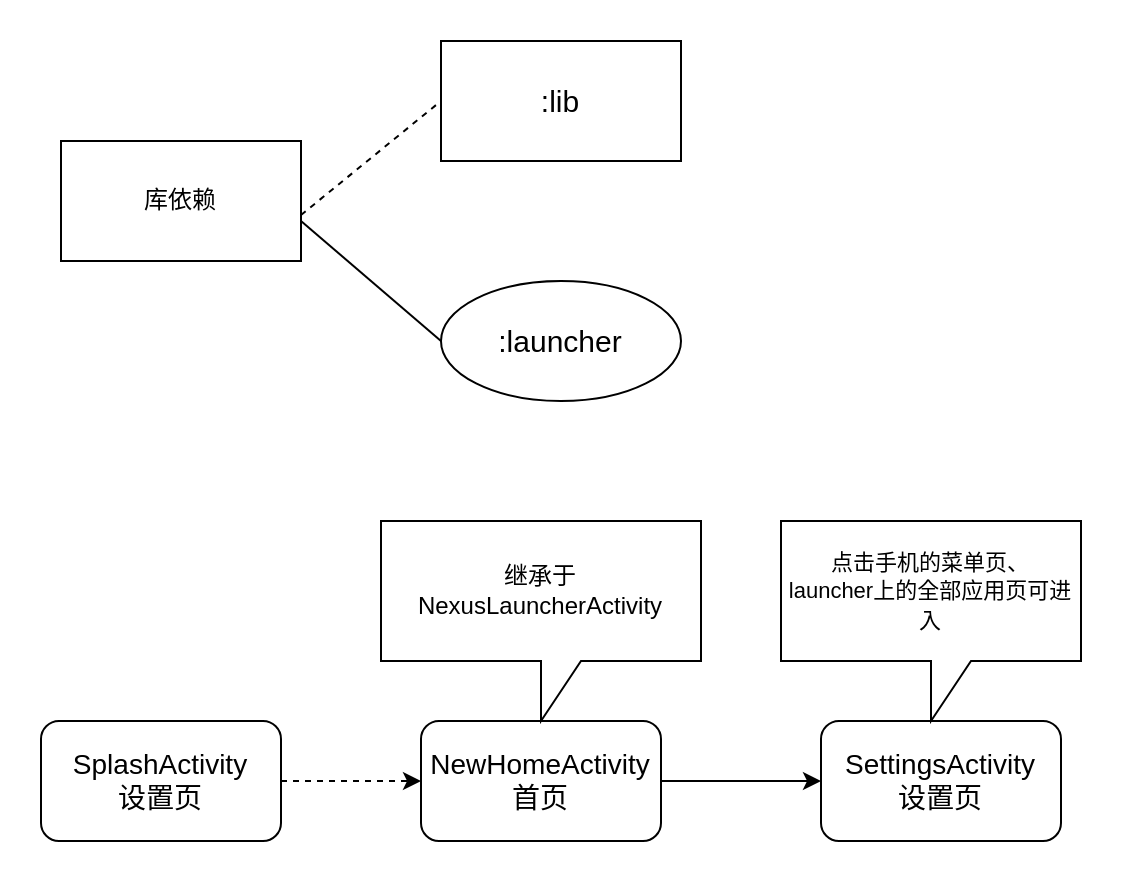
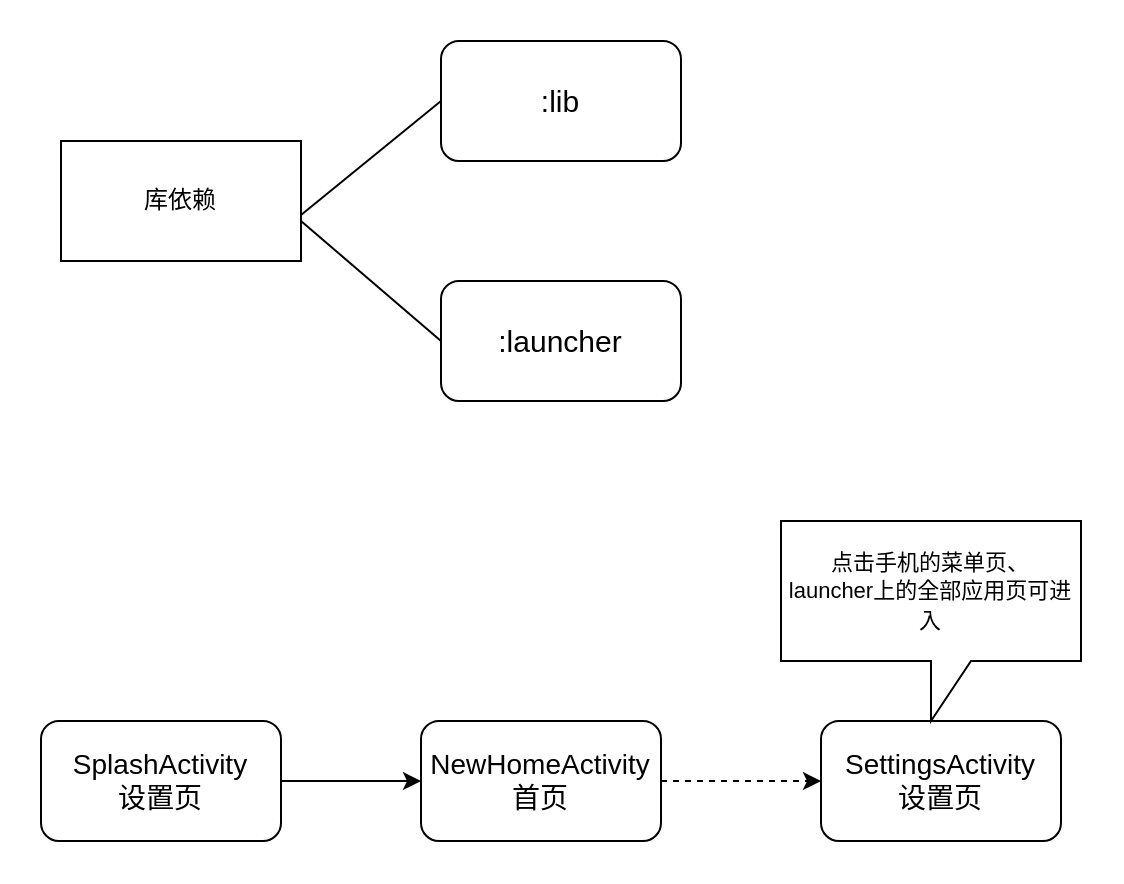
- <mxCell id="3" value="&lt;font style=&quot;font-size: 15px&quot;&gt;:lib&lt;/font&gt;" style="whiteSpace=wrap;html=1;rounded=0;" vertex="1" parent="1"><mxGeometry x="220" y="20" width="120" height="60" as="geometry" /></mxCell>
+ <mxCell id="3" value="&lt;font style=&quot;font-size: 15px&quot;&gt;:lib&lt;/font&gt;" style="rounded=1;whiteSpace=wrap;html=1;" vertex="1" parent="1"><mxGeometry x="220" y="20" width="120" height="60" as="geometry" /></mxCell>
- <mxCell id="5" value="" style="endArrow=none;html=1;entryX=0;entryY=0.5;entryDx=0;entryDy=0;exitX=1;exitY=0.617;exitDx=0;exitDy=0;exitPerimeter=0;dashed=1;" edge="1" parent="1" source="2" target="3"><mxGeometry width="50" height="50" relative="1" as="geometry"><mxPoint x="620" y="250" as="sourcePoint" /><mxPoint x="670" y="200" as="targetPoint" /></mxGeometry></mxCell>
+ <mxCell id="5" value="" style="endArrow=none;html=1;entryX=0;entryY=0.5;entryDx=0;entryDy=0;exitX=1;exitY=0.617;exitDx=0;exitDy=0;exitPerimeter=0;" edge="1" parent="1" source="2" target="3"><mxGeometry width="50" height="50" relative="1" as="geometry"><mxPoint x="620" y="250" as="sourcePoint" /><mxPoint x="670" y="200" as="targetPoint" /></mxGeometry></mxCell>
- <mxCell id="4" value="&lt;font style=&quot;font-size: 15px&quot;&gt;:launcher&lt;/font&gt;" style="ellipse;whiteSpace=wrap;html=1;" vertex="1" parent="1"><mxGeometry x="220" y="140" width="120" height="60" as="geometry" /></mxCell>
+ <mxCell id="4" value="&lt;font style=&quot;font-size: 15px&quot;&gt;:launcher&lt;/font&gt;" style="rounded=1;whiteSpace=wrap;html=1;" vertex="1" parent="1"><mxGeometry x="220" y="140" width="120" height="60" as="geometry" /></mxCell>
- <mxCell id="10" value="继承于NexusLauncherActivity" style="shape=callout;whiteSpace=wrap;html=1;perimeter=calloutPerimeter;" vertex="1" parent="1"><mxGeometry x="190" y="260" width="160" height="100" as="geometry" /></mxCell>
- <mxCell id="9" value="" style="endArrow=classic;html=1;exitX=1;exitY=0.5;exitDx=0;exitDy=0;entryX=0;entryY=0.5;entryDx=0;entryDy=0;dashed=1;" edge="1" parent="1" source="7" target="8"><mxGeometry width="50" height="50" relative="1" as="geometry"><mxPoint x="620" y="300" as="sourcePoint" /><mxPoint x="670" y="250" as="targetPoint" /></mxGeometry></mxCell>
+ <mxCell id="9" value="" style="endArrow=classic;html=1;exitX=1;exitY=0.5;exitDx=0;exitDy=0;entryX=0;entryY=0.5;entryDx=0;entryDy=0;" edge="1" parent="1" source="7" target="8"><mxGeometry width="50" height="50" relative="1" as="geometry"><mxPoint x="620" y="300" as="sourcePoint" /><mxPoint x="670" y="250" as="targetPoint" /></mxGeometry></mxCell>
- <mxCell id="12" value="" style="endArrow=classic;html=1;exitX=1;exitY=0.5;exitDx=0;exitDy=0;" edge="1" parent="1" source="8" target="11"><mxGeometry width="50" height="50" relative="1" as="geometry"><mxPoint x="620" y="370" as="sourcePoint" /><mxPoint x="670" y="320" as="targetPoint" /></mxGeometry></mxCell>
+ <mxCell id="12" value="" style="endArrow=classic;html=1;exitX=1;exitY=0.5;exitDx=0;exitDy=0;dashed=1;" edge="1" parent="1" source="8" target="11"><mxGeometry width="50" height="50" relative="1" as="geometry"><mxPoint x="620" y="370" as="sourcePoint" /><mxPoint x="670" y="320" as="targetPoint" /></mxGeometry></mxCell>
